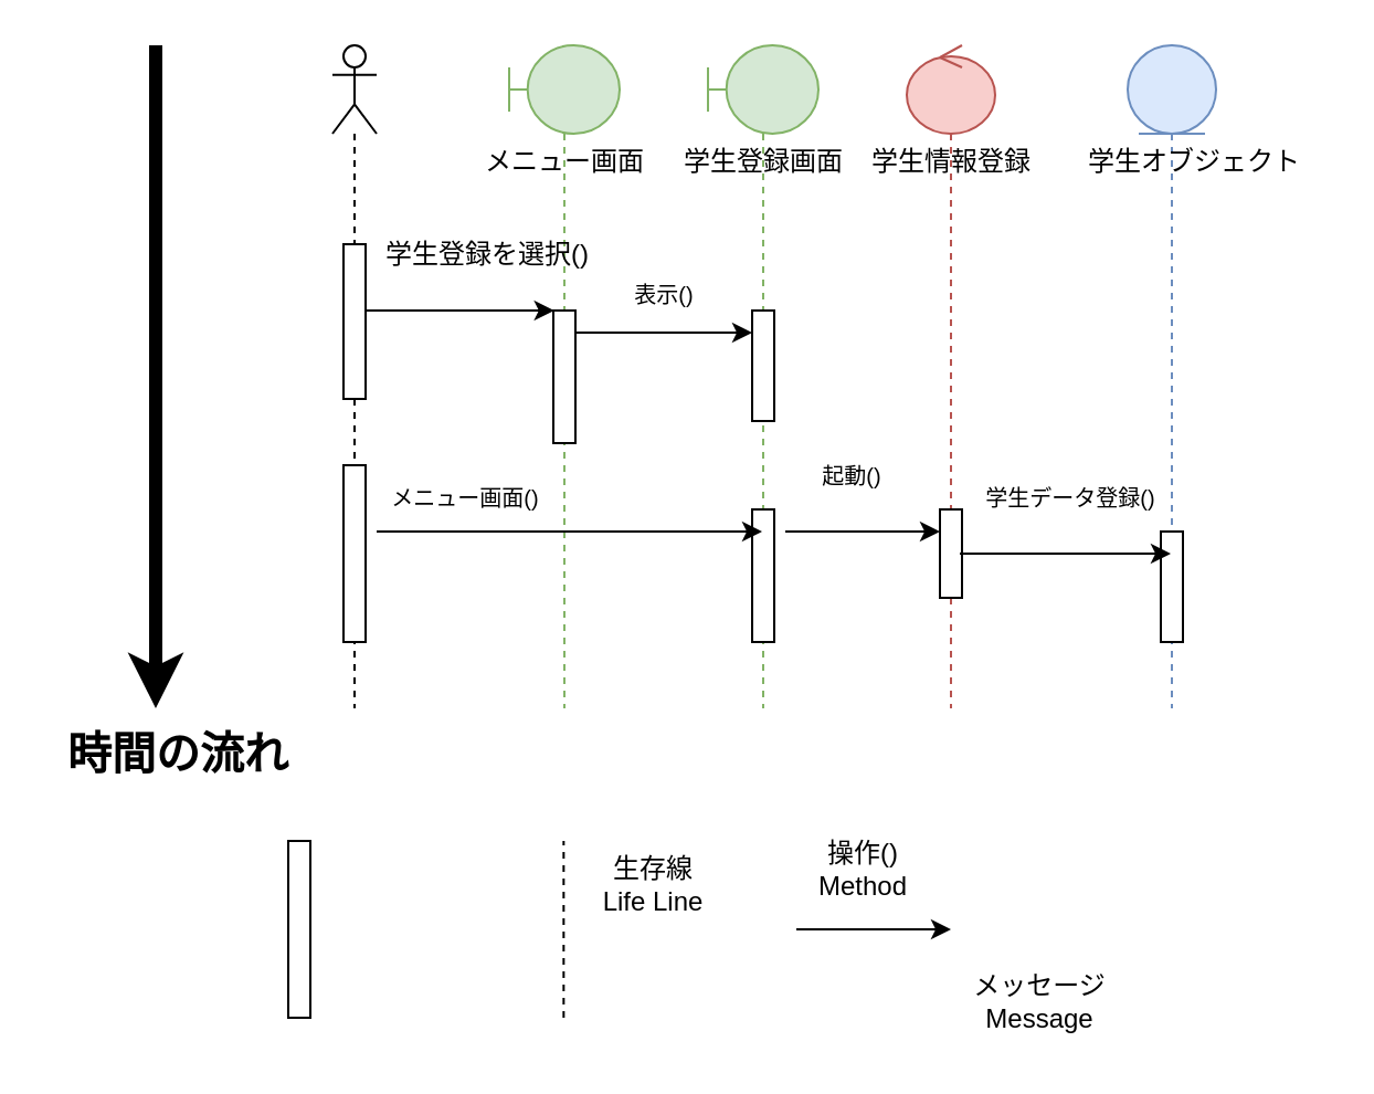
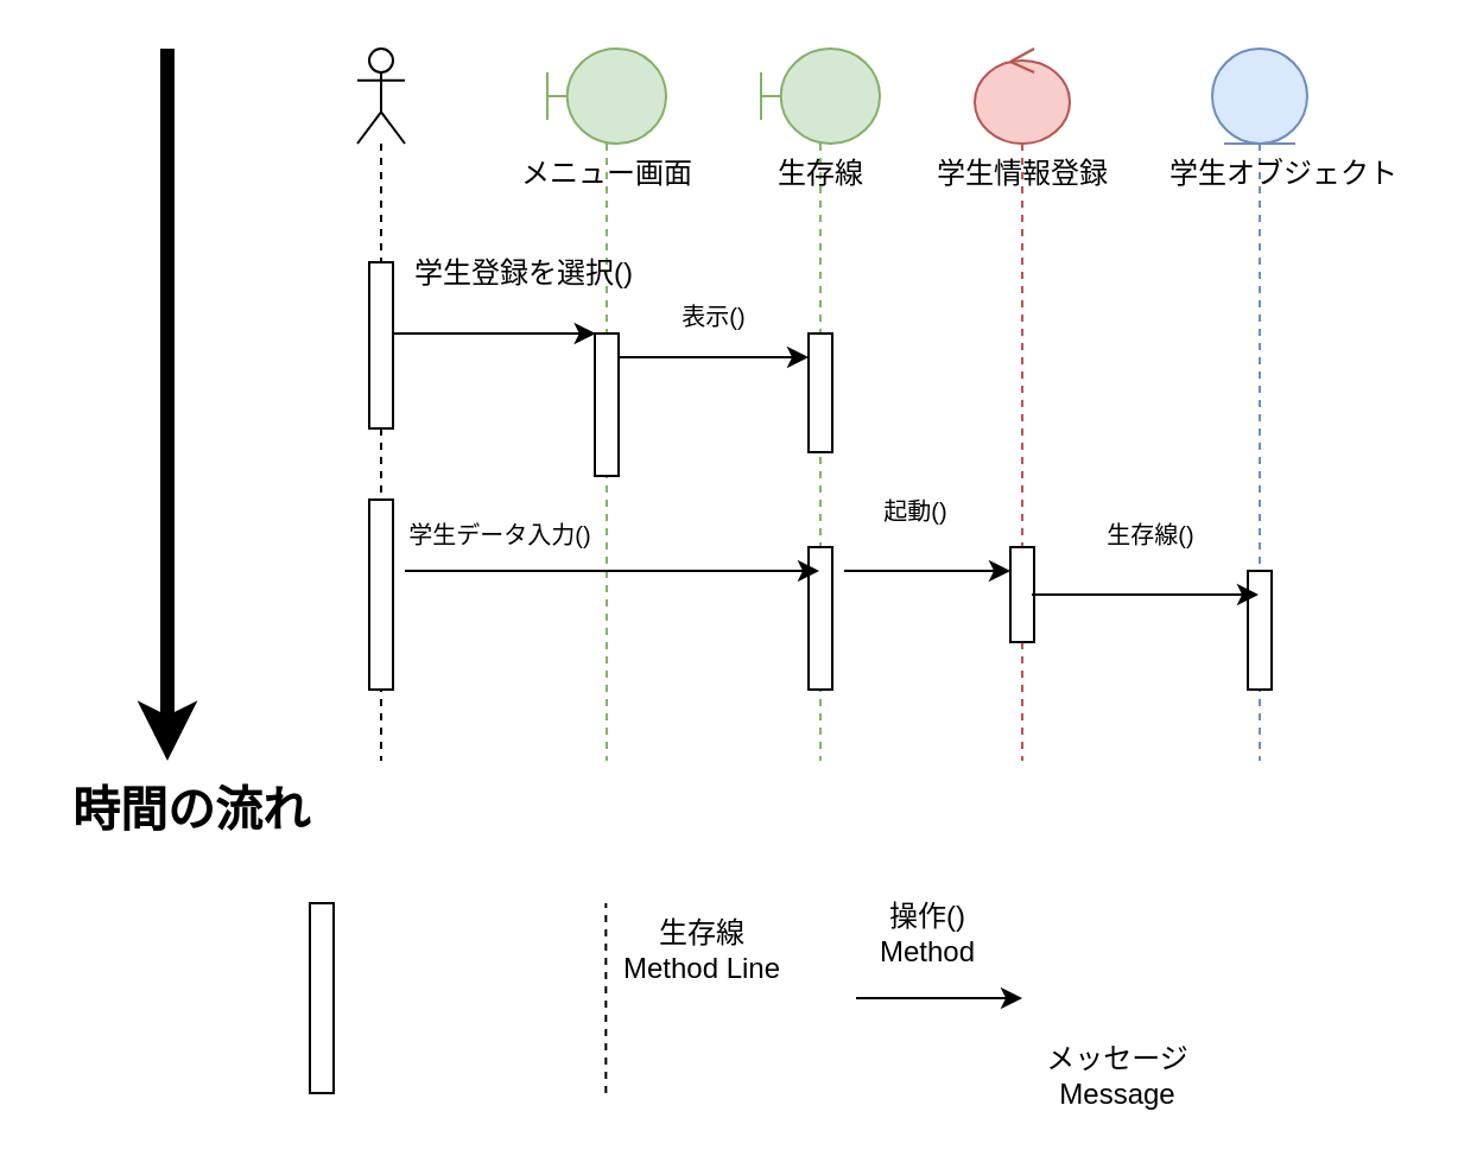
- <mxCell id="19" value="学生登録画面" style="text;html=1;align=center;verticalAlign=middle;resizable=0;points=[];autosize=1;strokeColor=none;fillColor=none;" vertex="1" parent="1"><mxGeometry x="295" y="58" width="100" height="30" as="geometry" /></mxCell>
+ <mxCell id="19" value="生存線" style="text;html=1;align=center;verticalAlign=middle;resizable=0;points=[];autosize=1;strokeColor=none;fillColor=none;" vertex="1" parent="1"><mxGeometry x="295" y="58" width="100" height="30" as="geometry" /></mxCell>
- <mxCell id="31" value="メニュー画面()" style="text;html=1;align=center;verticalAlign=middle;resizable=0;points=[];autosize=1;strokeColor=none;fillColor=none;fontSize=10;" vertex="1" parent="1"><mxGeometry x="160" y="210" width="100" height="30" as="geometry" /></mxCell>
+ <mxCell id="31" value="学生データ入力()" style="text;html=1;align=center;verticalAlign=middle;resizable=0;points=[];autosize=1;strokeColor=none;fillColor=none;fontSize=10;" vertex="1" parent="1"><mxGeometry x="160" y="210" width="100" height="30" as="geometry" /></mxCell>
- <mxCell id="35" value="学生データ登録()" style="text;html=1;align=center;verticalAlign=middle;resizable=0;points=[];autosize=1;strokeColor=none;fillColor=none;fontSize=10;" vertex="1" parent="1"><mxGeometry x="434" y="210" width="100" height="30" as="geometry" /></mxCell>
+ <mxCell id="35" value="生存線()" style="text;html=1;align=center;verticalAlign=middle;resizable=0;points=[];autosize=1;strokeColor=none;fillColor=none;fontSize=10;" vertex="1" parent="1"><mxGeometry x="434" y="210" width="100" height="30" as="geometry" /></mxCell>
- <mxCell id="16" value="生存線&lt;div&gt;Life Line&lt;/div&gt;" style="text;html=1;align=center;verticalAlign=middle;resizable=0;points=[];autosize=1;strokeColor=none;fillColor=none;" vertex="1" parent="1"><mxGeometry x="260" y="380" width="70" height="40" as="geometry" /></mxCell>
+ <mxCell id="16" value="生存線&lt;div&gt;Method Line&lt;/div&gt;" style="text;html=1;align=center;verticalAlign=middle;resizable=0;points=[];autosize=1;strokeColor=none;fillColor=none;" vertex="1" parent="1"><mxGeometry x="260" y="380" width="70" height="40" as="geometry" /></mxCell>
